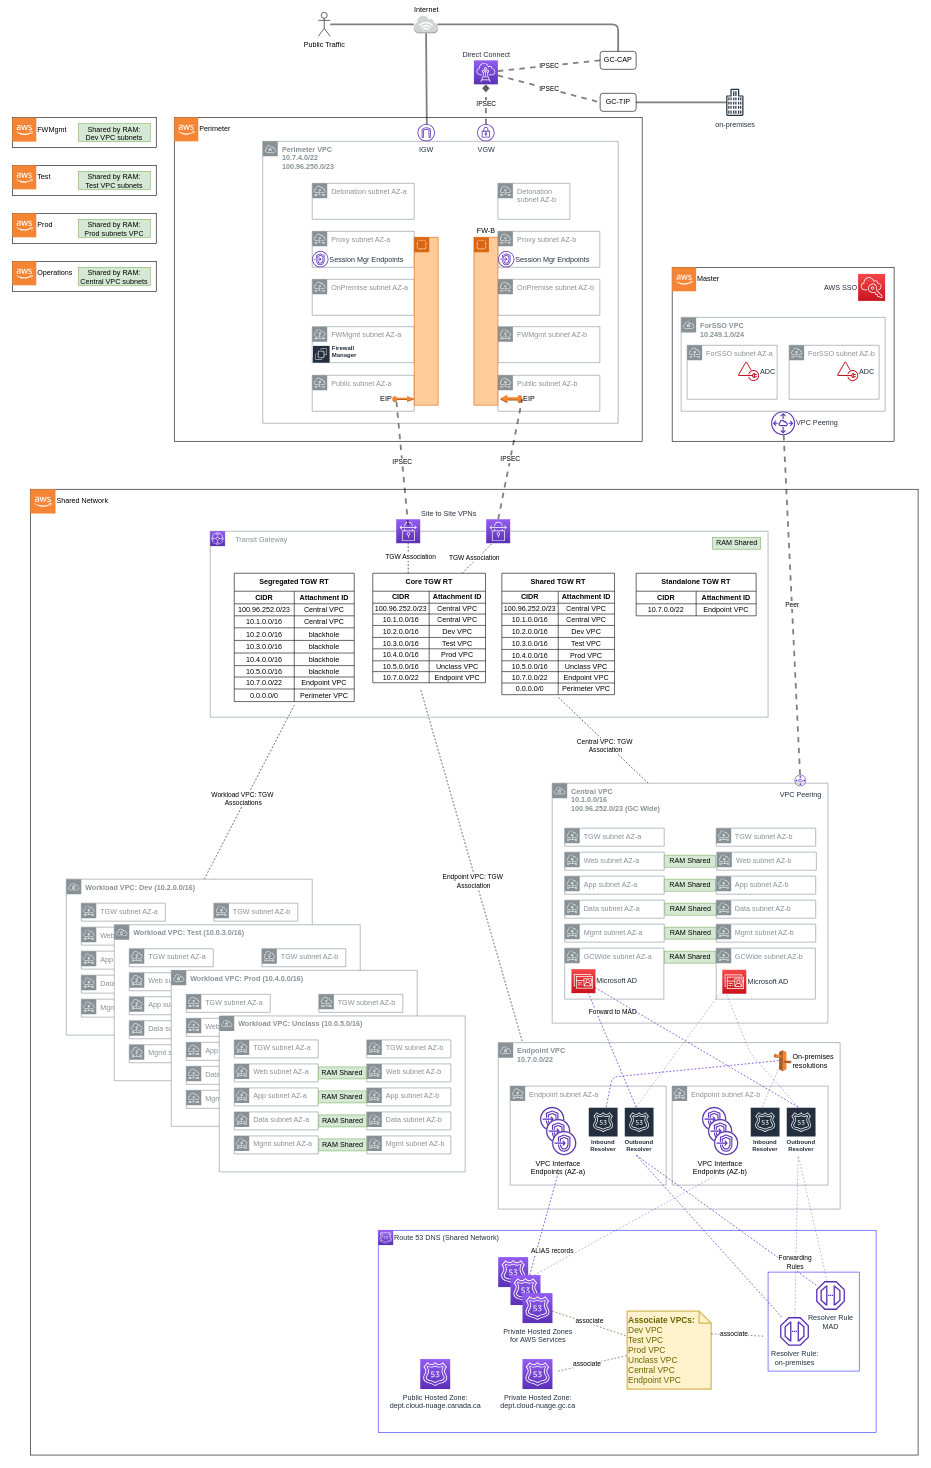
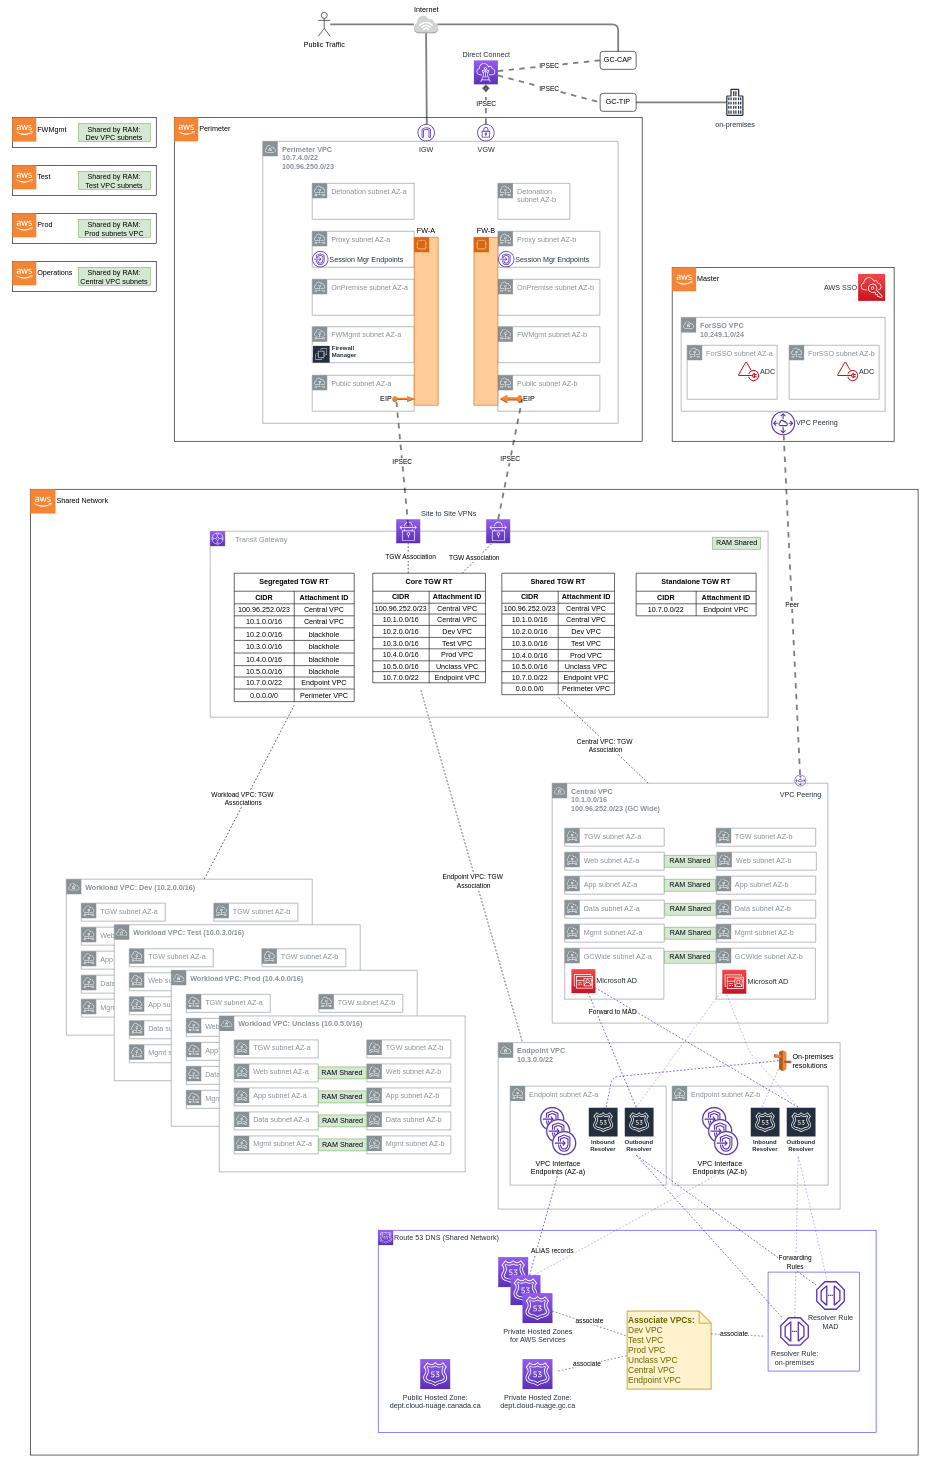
+ <mxCell id="181" value="FW-A" style="text;html=1;strokeColor=none;fillColor=none;align=center;verticalAlign=middle;whiteSpace=wrap;rounded=0;shadow=0;" parent="1" vertex="1"><mxGeometry x="690" y="375" width="40" height="20" as="geometry" /></mxCell>
- <mxCell id="9" value="&lt;b&gt;Endpoint VPC&lt;br&gt;10.7.0.0/22&lt;br&gt;&lt;/b&gt;" style="outlineConnect=0;gradientColor=none;html=1;whiteSpace=wrap;fontSize=12;fontStyle=0;shape=mxgraph.aws4.group;grIcon=mxgraph.aws4.group_vpc;fillColor=none;verticalAlign=top;align=left;spacingLeft=30;fontColor=#879196;dashed=0;strokeWidth=1;strokeColor=#879196;" parent="1" vertex="1"><mxGeometry x="830" y="1737.5" width="570" height="277.5" as="geometry" /></mxCell>
+ <mxCell id="9" value="&lt;b&gt;Endpoint VPC&lt;br&gt;10.3.0.0/22&lt;br&gt;&lt;/b&gt;" style="outlineConnect=0;gradientColor=none;html=1;whiteSpace=wrap;fontSize=12;fontStyle=0;shape=mxgraph.aws4.group;grIcon=mxgraph.aws4.group_vpc;fillColor=none;verticalAlign=top;align=left;spacingLeft=30;fontColor=#879196;dashed=0;strokeWidth=1;strokeColor=#879196;" parent="1" vertex="1"><mxGeometry x="830" y="1737.5" width="570" height="277.5" as="geometry" /></mxCell>
